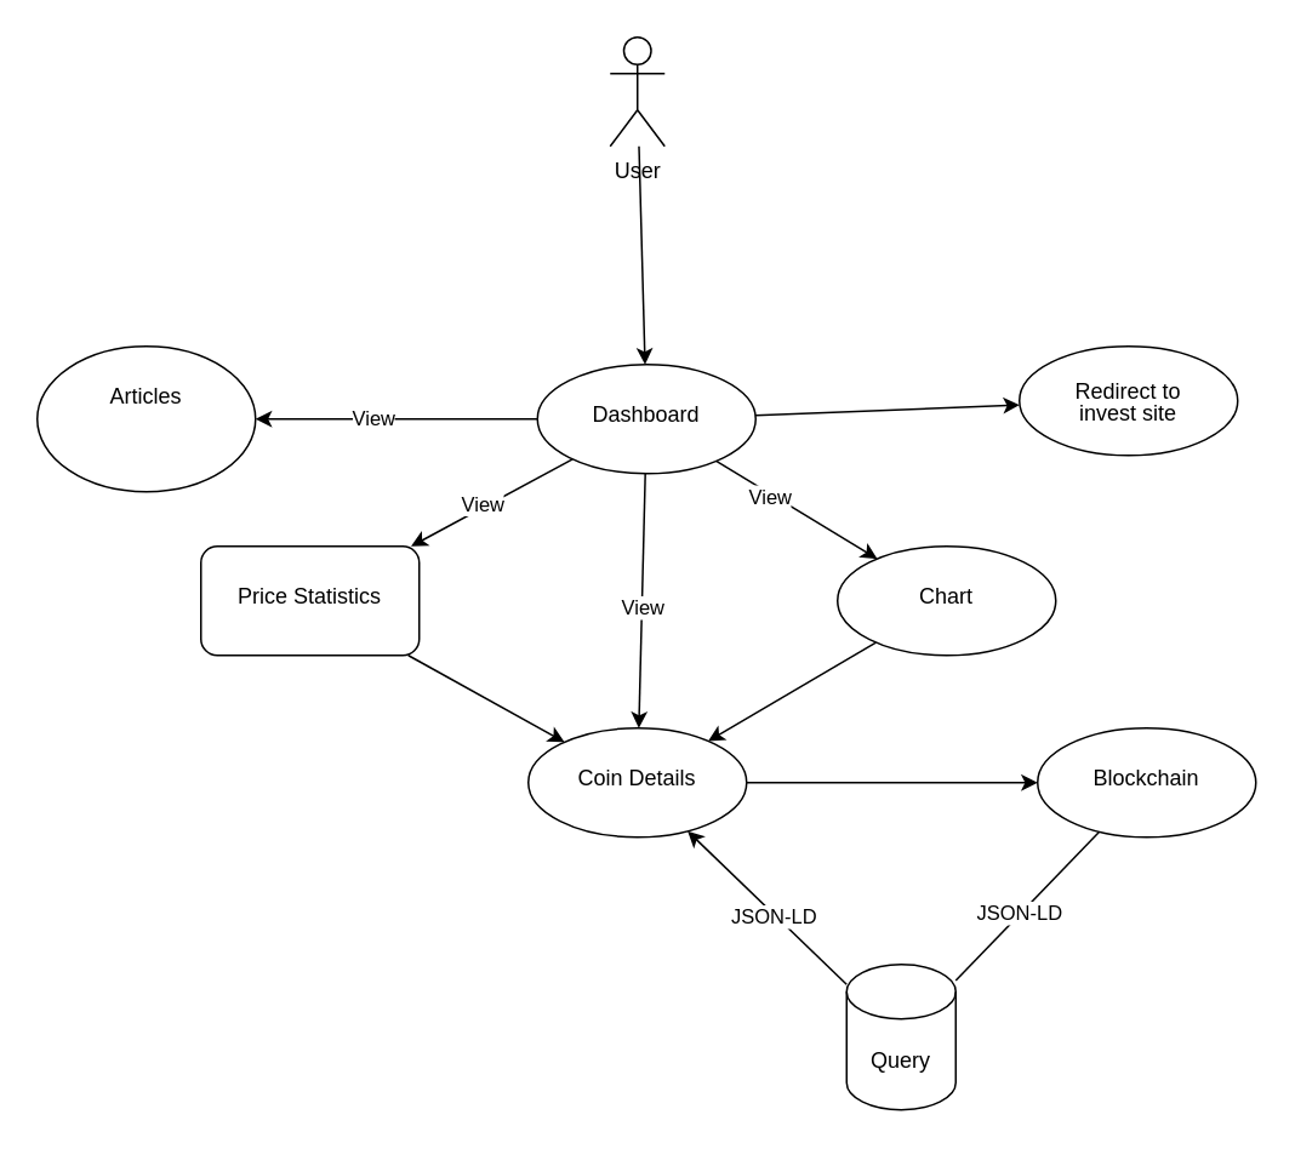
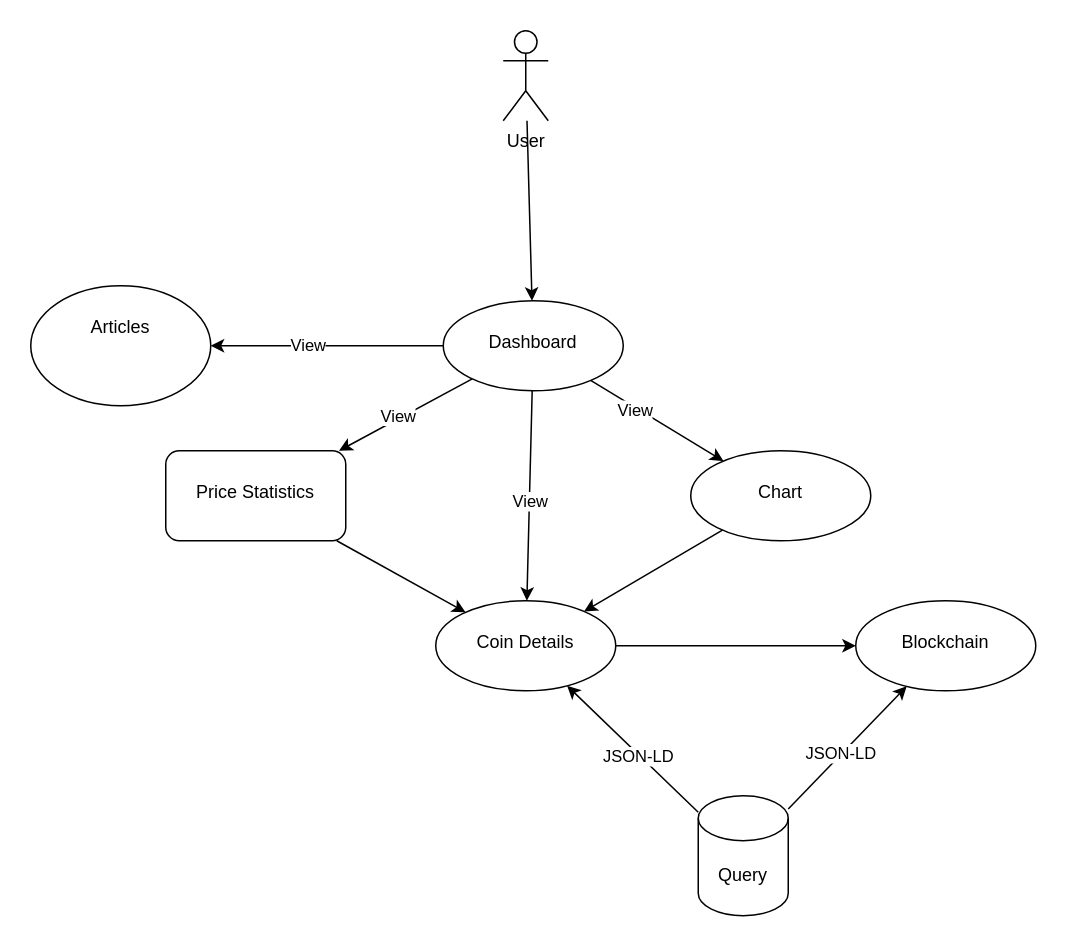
- <mxCell id="17" value="&lt;p style=&quot;line-height: 1&quot;&gt;Redirect to &lt;br&gt;invest site&lt;/p&gt;" style="ellipse;whiteSpace=wrap;html=1;verticalAlign=top;" parent="1" vertex="1"><mxGeometry x="560" y="190" width="120" height="60" as="geometry" /></mxCell>
- <mxCell id="8" value="" style="edgeStyle=none;curved=1;html=1;startArrow=none;startFill=0;" parent="1" source="13" target="17" edge="1"><mxGeometry relative="1" as="geometry" /></mxCell>
- <mxCell id="23" style="edgeStyle=none;curved=1;html=1;startArrow=none;startFill=0;endArrow=none;" parent="1" source="25" target="27" edge="1"><mxGeometry relative="1" as="geometry" /></mxCell>
+ <mxCell id="23" style="edgeStyle=none;curved=1;html=1;startArrow=none;startFill=0;" parent="1" source="25" target="27" edge="1"><mxGeometry relative="1" as="geometry" /></mxCell>
